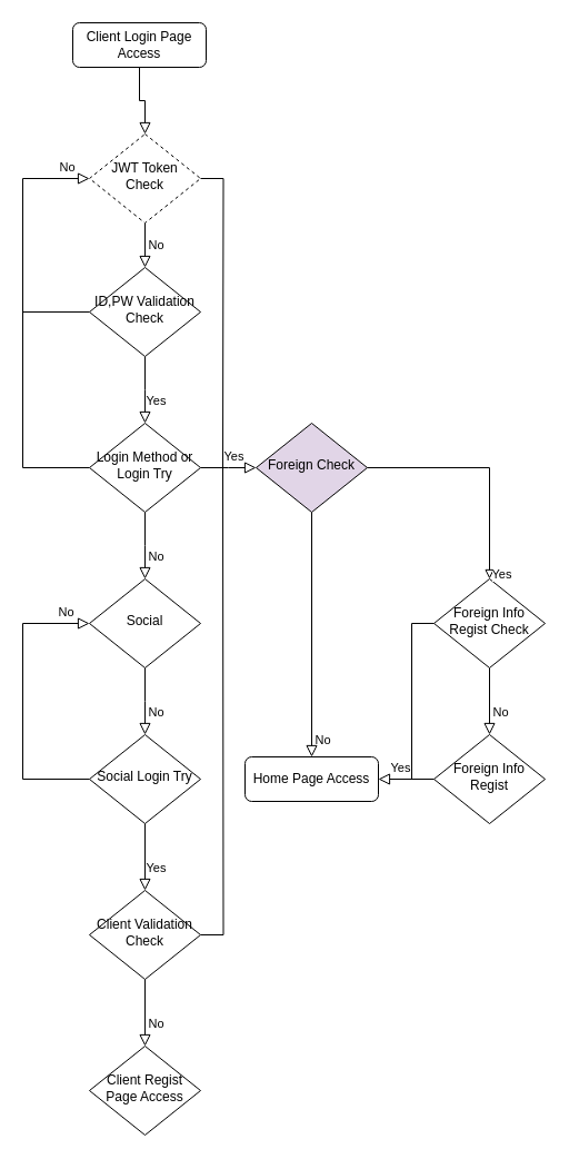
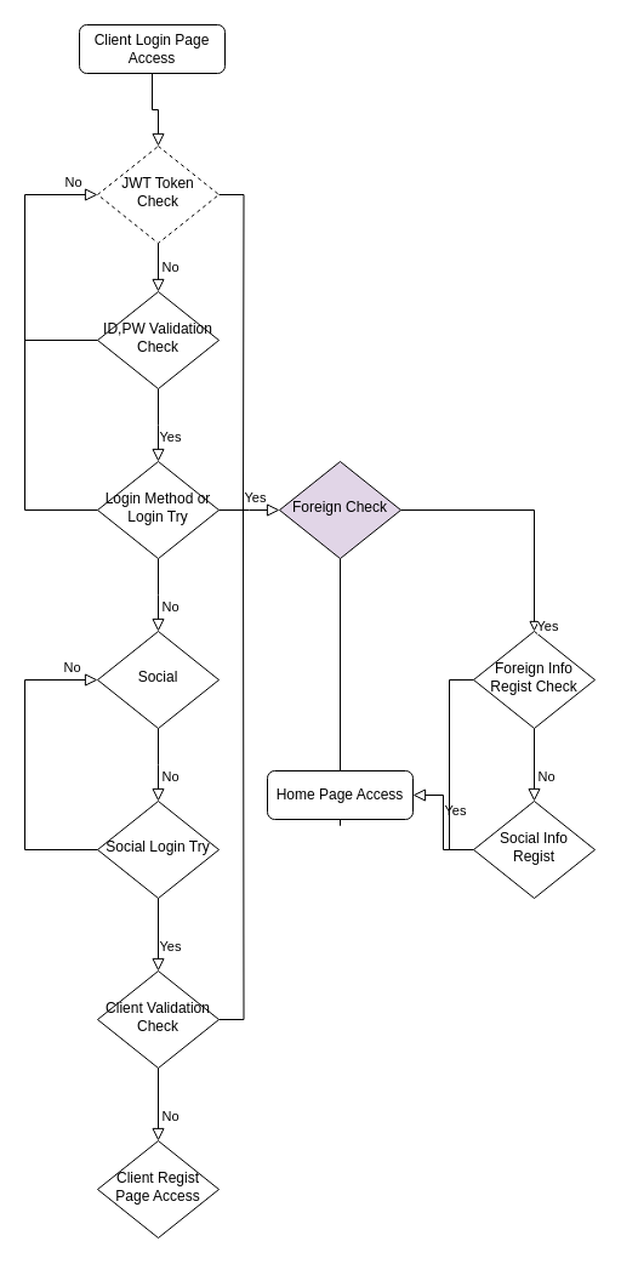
- <mxCell id="23" value="Foreign Info Regist" style="rhombus;whiteSpace=wrap;html=1;shadow=0;fontFamily=Helvetica;fontSize=12;align=center;strokeWidth=1;spacing=6;spacingTop=-4;" parent="1" vertex="1"><mxGeometry x="390" y="660" width="100" height="80" as="geometry" /></mxCell>
+ <mxCell id="23" value="Social Info Regist" style="rhombus;whiteSpace=wrap;html=1;shadow=0;fontFamily=Helvetica;fontSize=12;align=center;strokeWidth=1;spacing=6;spacingTop=-4;" parent="1" vertex="1"><mxGeometry x="390" y="660" width="100" height="80" as="geometry" /></mxCell>
- <mxCell id="22" value="Home&amp;nbsp;Page Access" style="rounded=1;whiteSpace=wrap;html=1;fontSize=12;glass=0;strokeWidth=1;shadow=0;" parent="1" vertex="1"><mxGeometry x="220" y="680" width="120" height="40" as="geometry" /></mxCell>
+ <mxCell id="22" value="Home&amp;nbsp;Page Access" style="rounded=1;whiteSpace=wrap;html=1;fontSize=12;glass=0;strokeWidth=1;shadow=0;" parent="1" vertex="1"><mxGeometry x="220" y="635" width="120" height="40" as="geometry" /></mxCell>
